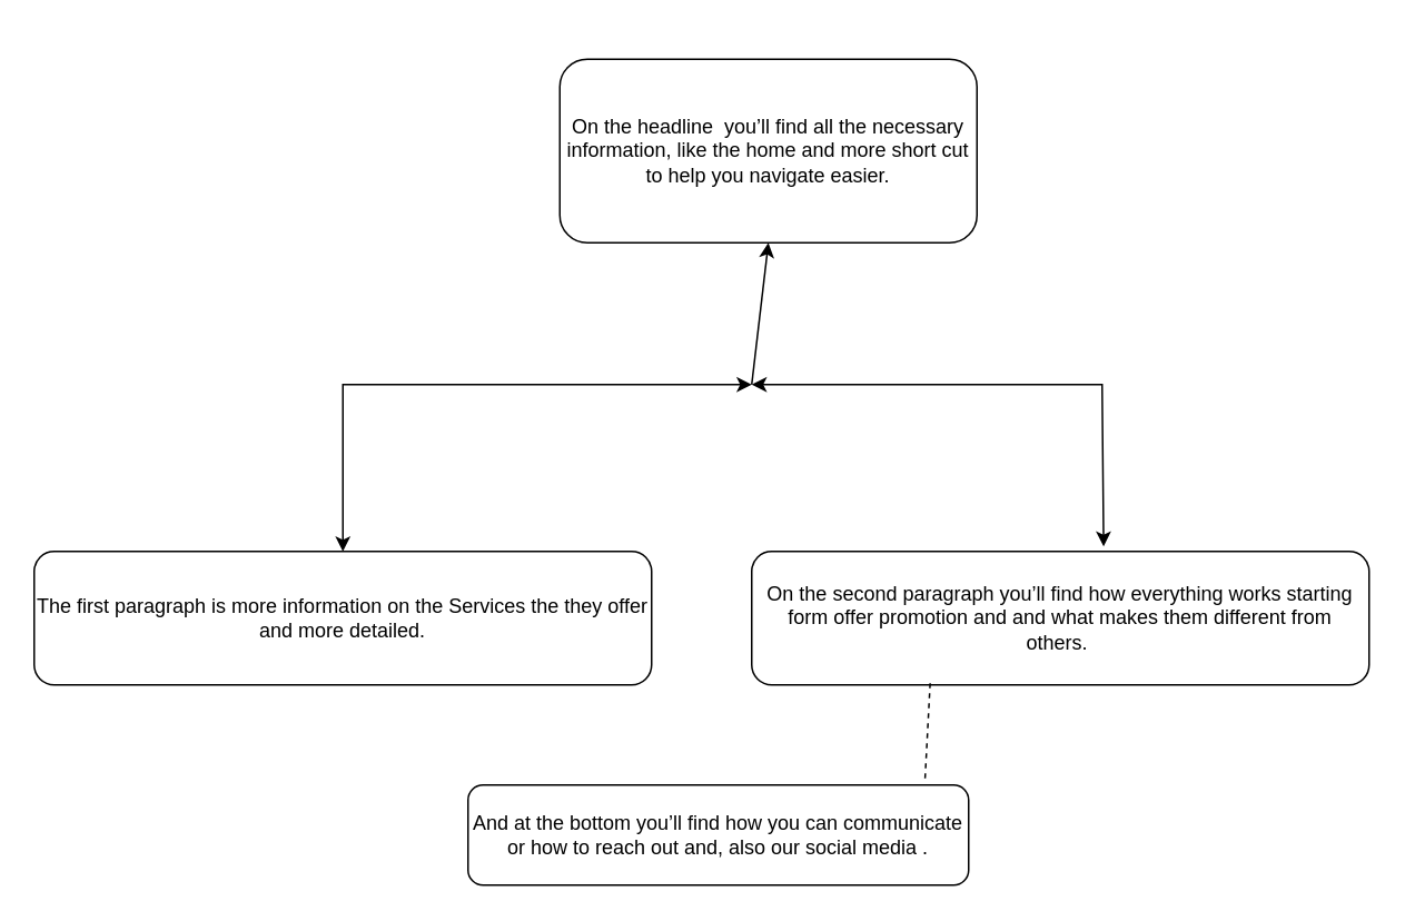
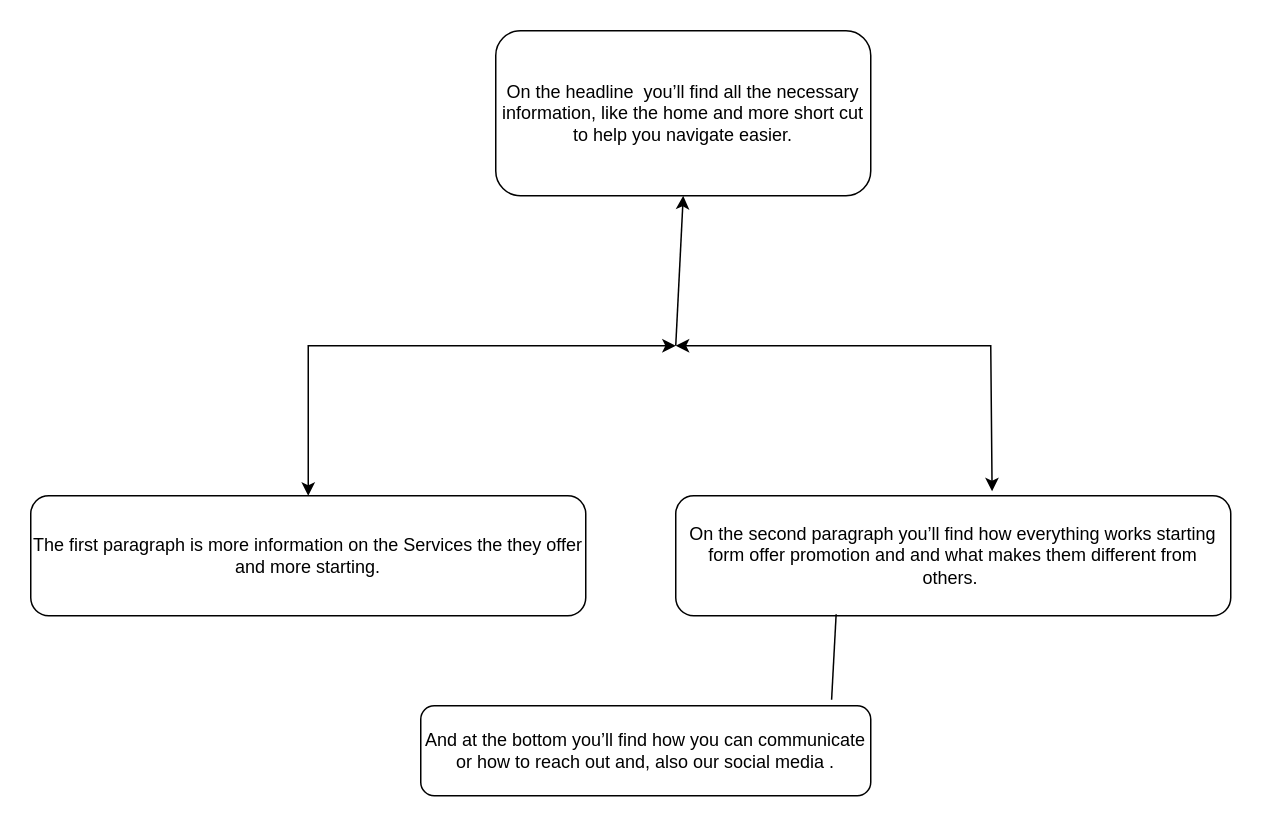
- <mxCell id="2" value="On the headline&amp;nbsp; you’ll find all the necessary information, like the home and more short cut to help you navigate easier." style="rounded=1;whiteSpace=wrap;html=1;" vertex="1" parent="1"><mxGeometry x="335" y="35" width="250" height="110" as="geometry" /></mxCell>
+ <mxCell id="2" value="On the headline&amp;nbsp; you’ll find all the necessary information, like the home and more short cut to help you navigate easier." style="rounded=1;whiteSpace=wrap;html=1;" vertex="1" parent="1"><mxGeometry x="330" y="20" width="250" height="110" as="geometry" /></mxCell>
- <mxCell id="3" value="The first paragraph is more information on the Services the they offer and more detailed." style="rounded=1;whiteSpace=wrap;html=1;" vertex="1" parent="1"><mxGeometry x="20" y="330" width="370" height="80" as="geometry" /></mxCell>
+ <mxCell id="3" value="The first paragraph is more information on the Services the they offer and more starting." style="rounded=1;whiteSpace=wrap;html=1;" vertex="1" parent="1"><mxGeometry x="20" y="330" width="370" height="80" as="geometry" /></mxCell>
- <mxCell id="9" value="" style="endArrow=none;html=1;rounded=0;exitX=0.289;exitY=0.988;exitDx=0;exitDy=0;exitPerimeter=0;entryX=0.913;entryY=-0.067;entryDx=0;entryDy=0;entryPerimeter=0;dashed=1;" edge="1" parent="1" source="5" target="8"><mxGeometry width="50" height="50" relative="1" as="geometry"><mxPoint x="550" y="390" as="sourcePoint" /><mxPoint x="560" y="460" as="targetPoint" /></mxGeometry></mxCell>
+ <mxCell id="9" value="" style="endArrow=none;html=1;rounded=0;exitX=0.289;exitY=0.988;exitDx=0;exitDy=0;exitPerimeter=0;entryX=0.913;entryY=-0.067;entryDx=0;entryDy=0;entryPerimeter=0;" edge="1" parent="1" source="5" target="8"><mxGeometry width="50" height="50" relative="1" as="geometry"><mxPoint x="550" y="390" as="sourcePoint" /><mxPoint x="560" y="460" as="targetPoint" /></mxGeometry></mxCell>
